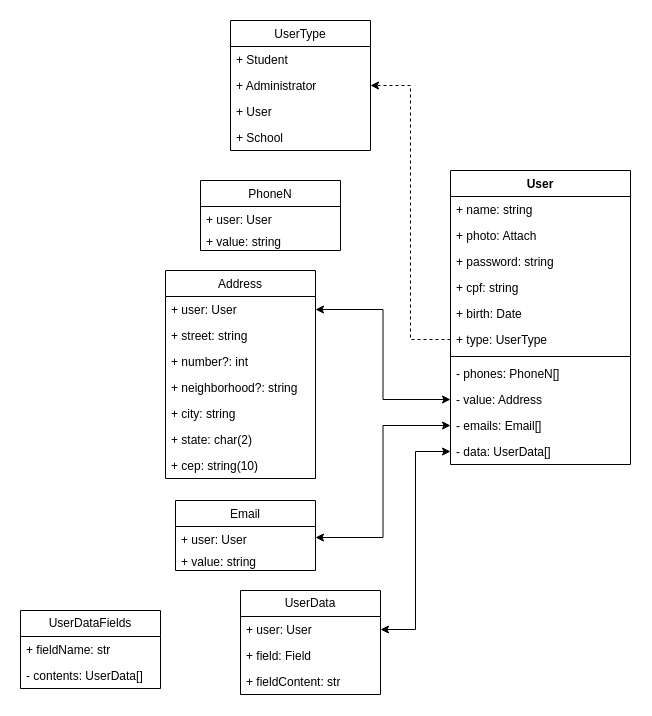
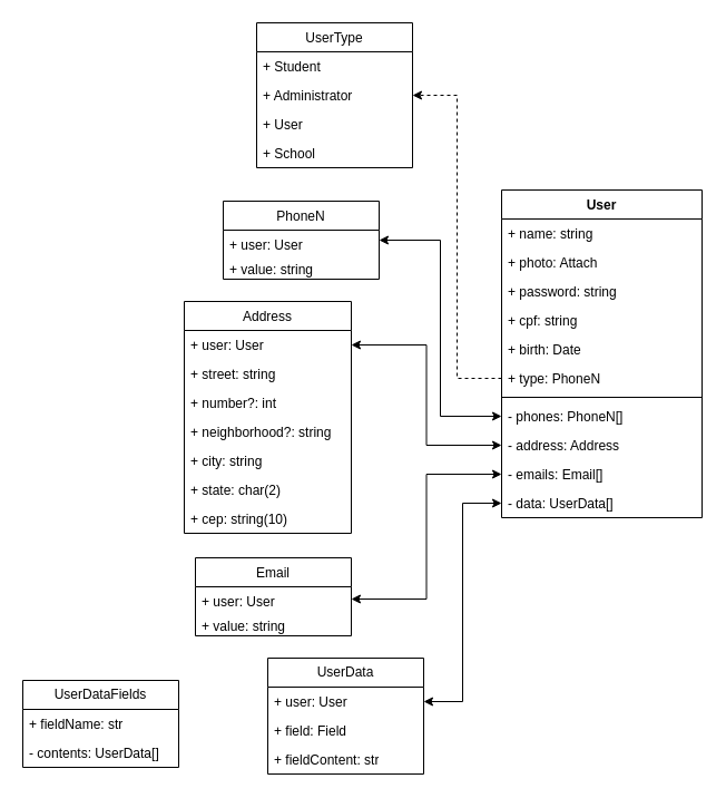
+ <mxCell id="43" style="edgeStyle=orthogonalEdgeStyle;rounded=0;orthogonalLoop=1;jettySize=auto;html=1;entryX=1;entryY=0.5;entryDx=0;entryDy=0;startArrow=classic;startFill=1;" parent="1" source="36" target="5" edge="1"><mxGeometry relative="1" as="geometry" /></mxCell>
- <mxCell id="34" value="+ type: UserType" style="text;strokeColor=none;fillColor=none;align=left;verticalAlign=top;spacingLeft=4;spacingRight=4;overflow=hidden;rotatable=0;points=[[0,0.5],[1,0.5]];portConstraint=eastwest;" parent="28" vertex="1"><mxGeometry y="156" width="180" height="26" as="geometry" /></mxCell>
+ <mxCell id="34" value="+ type: PhoneN" style="text;strokeColor=none;fillColor=none;align=left;verticalAlign=top;spacingLeft=4;spacingRight=4;overflow=hidden;rotatable=0;points=[[0,0.5],[1,0.5]];portConstraint=eastwest;" parent="28" vertex="1"><mxGeometry y="156" width="180" height="26" as="geometry" /></mxCell>
- <mxCell id="37" value="- value: Address" style="text;strokeColor=none;fillColor=none;align=left;verticalAlign=top;spacingLeft=4;spacingRight=4;overflow=hidden;rotatable=0;points=[[0,0.5],[1,0.5]];portConstraint=eastwest;" parent="28" vertex="1"><mxGeometry y="216" width="180" height="26" as="geometry" /></mxCell>
+ <mxCell id="37" value="- address: Address" style="text;strokeColor=none;fillColor=none;align=left;verticalAlign=top;spacingLeft=4;spacingRight=4;overflow=hidden;rotatable=0;points=[[0,0.5],[1,0.5]];portConstraint=eastwest;" parent="28" vertex="1"><mxGeometry y="216" width="180" height="26" as="geometry" /></mxCell>
